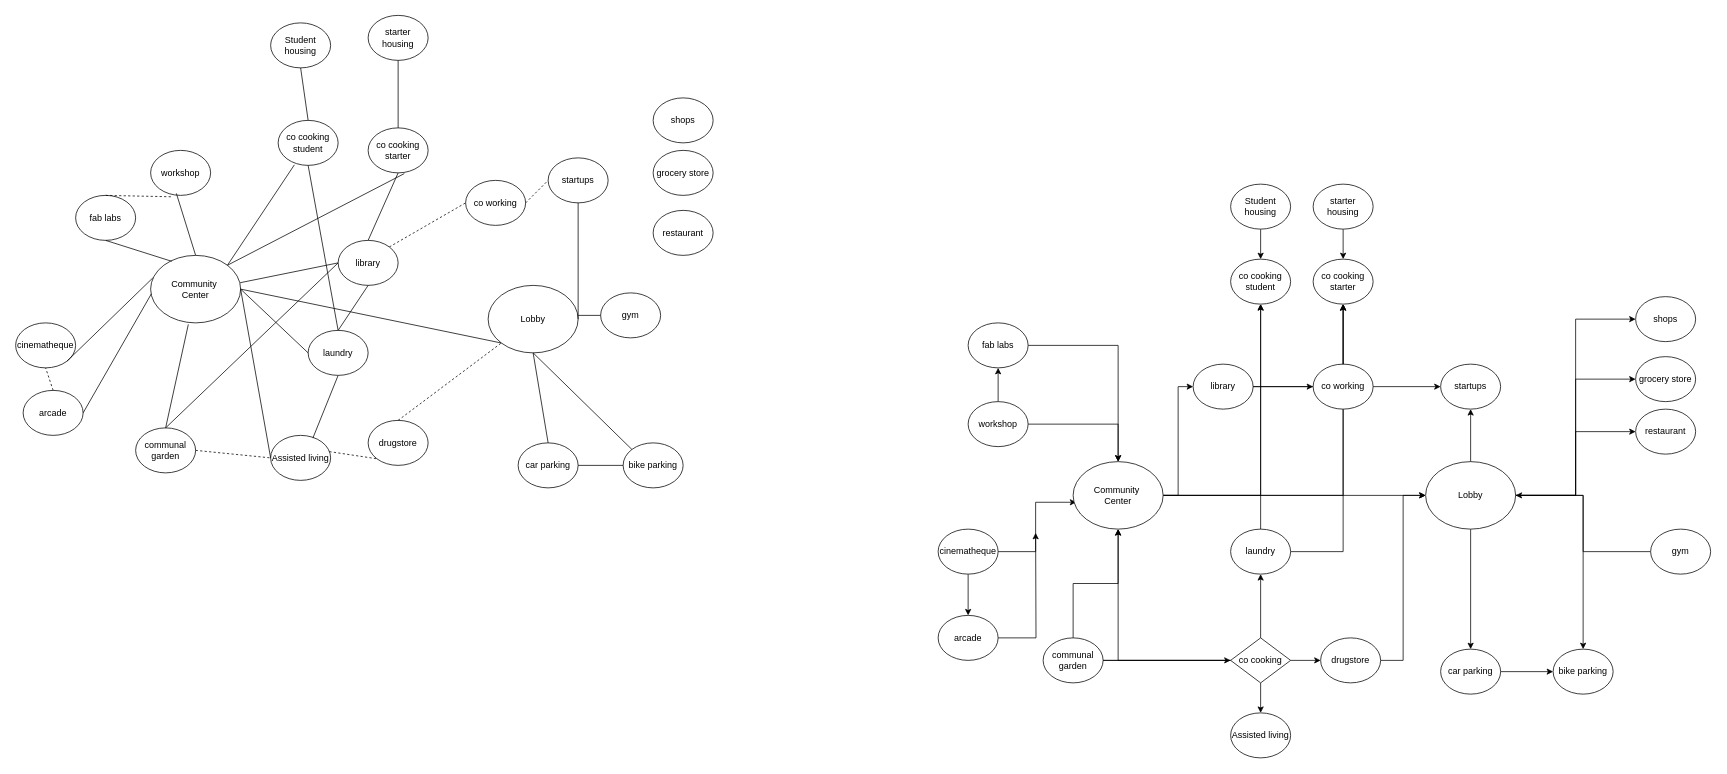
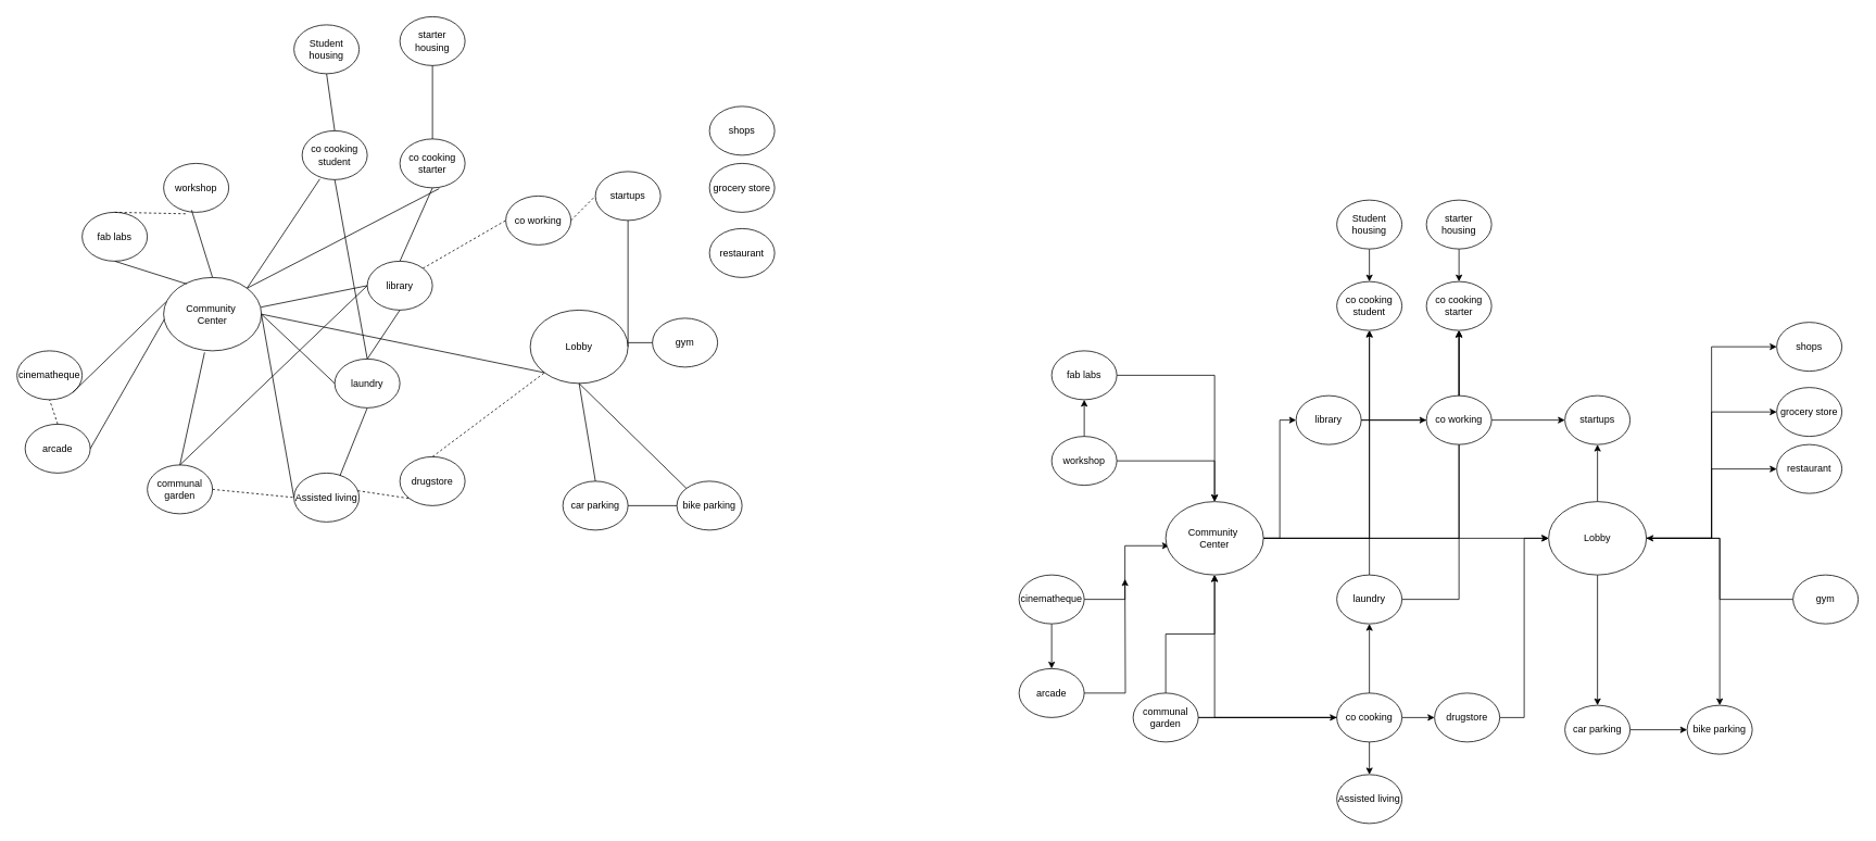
- <mxCell id="107" value="co cooking" style="rhombus;whiteSpace=wrap;html=1;" vertex="1" parent="1"><mxGeometry x="1640" y="850" width="80" height="60" as="geometry" /></mxCell>
+ <mxCell id="107" value="co cooking" style="ellipse;whiteSpace=wrap;html=1;" vertex="1" parent="1"><mxGeometry x="1640" y="850" width="80" height="60" as="geometry" /></mxCell>
